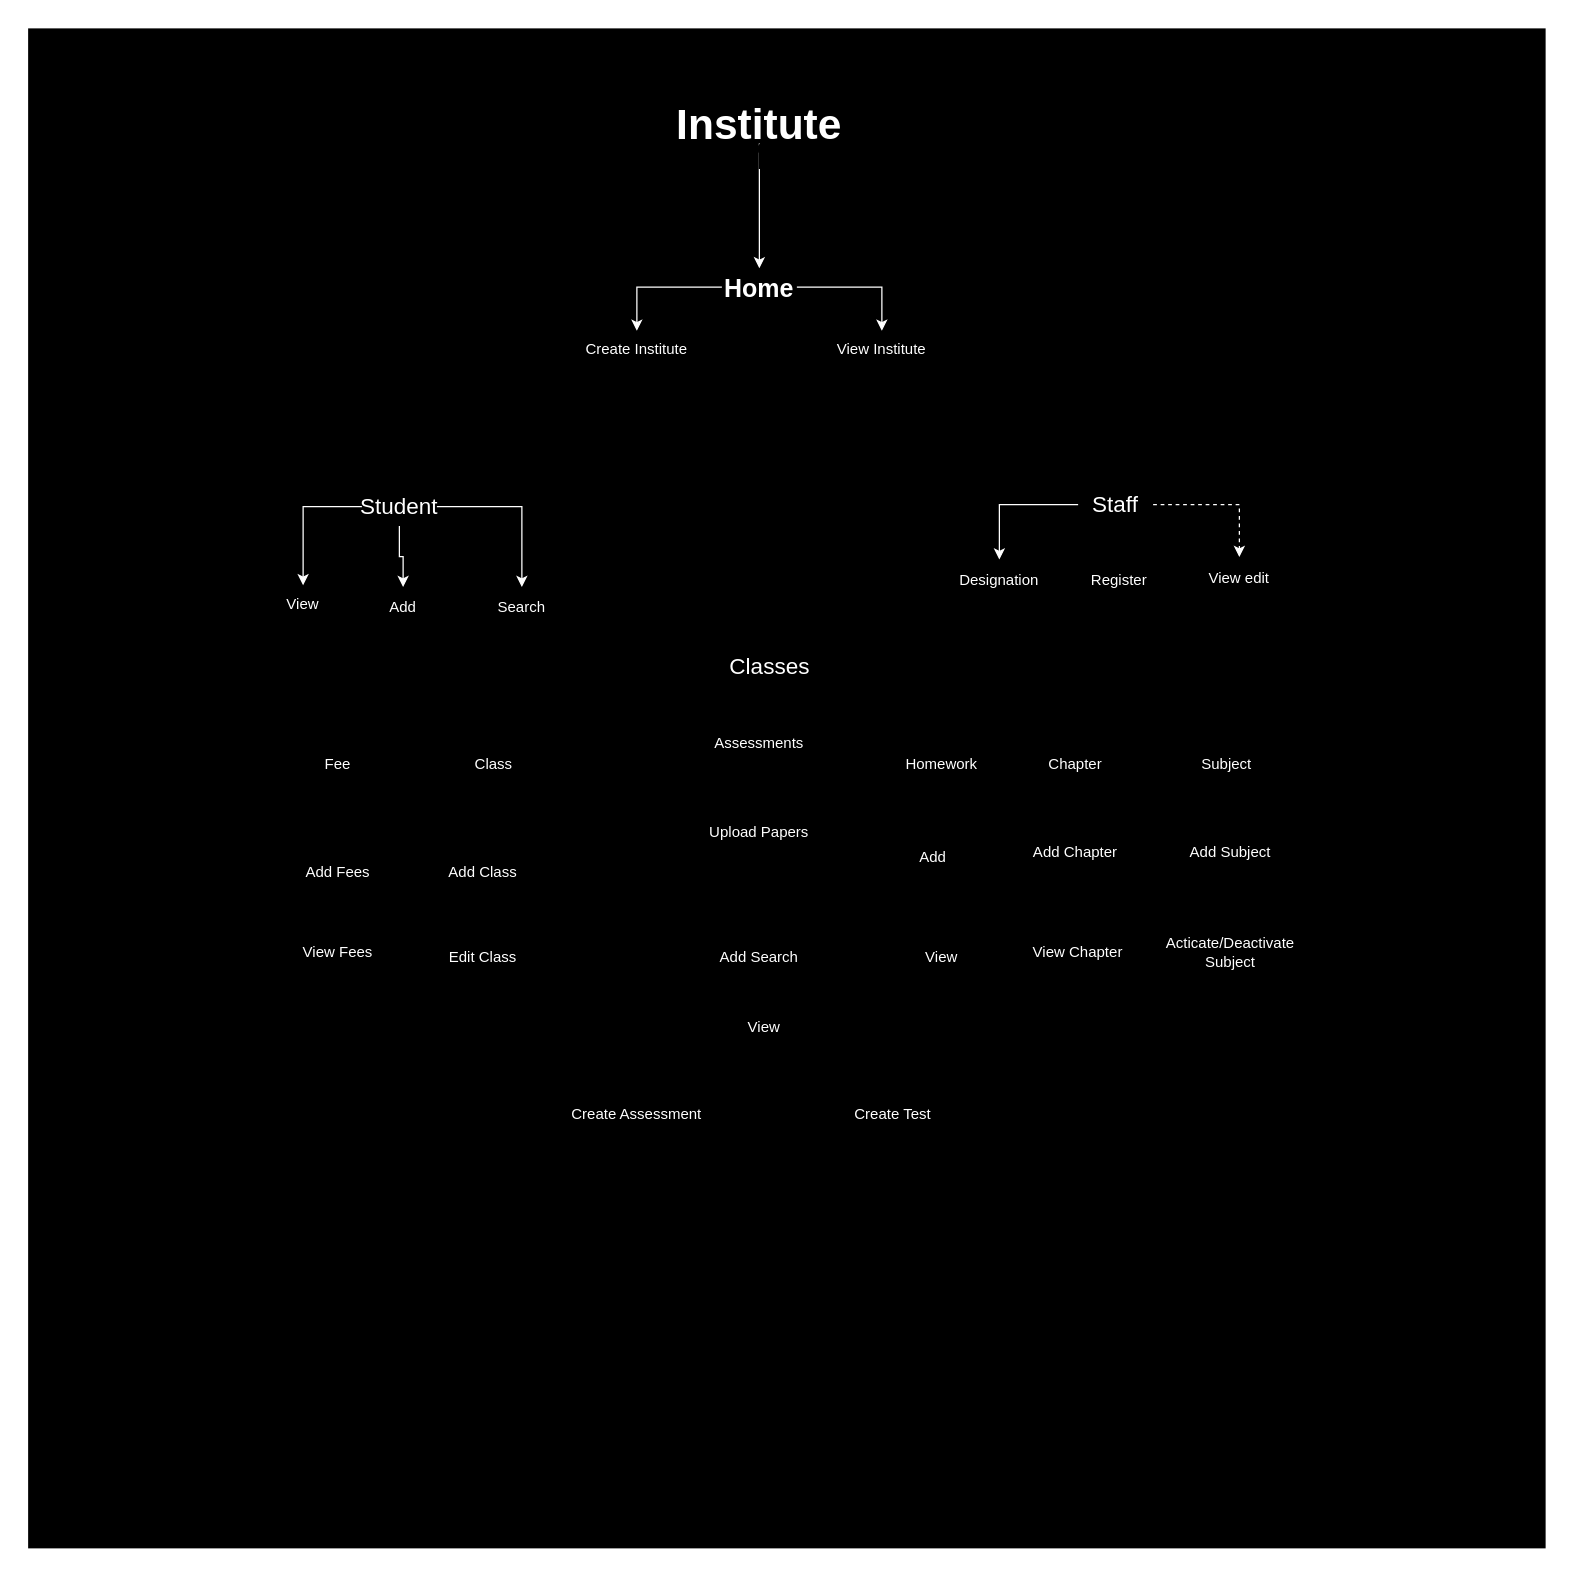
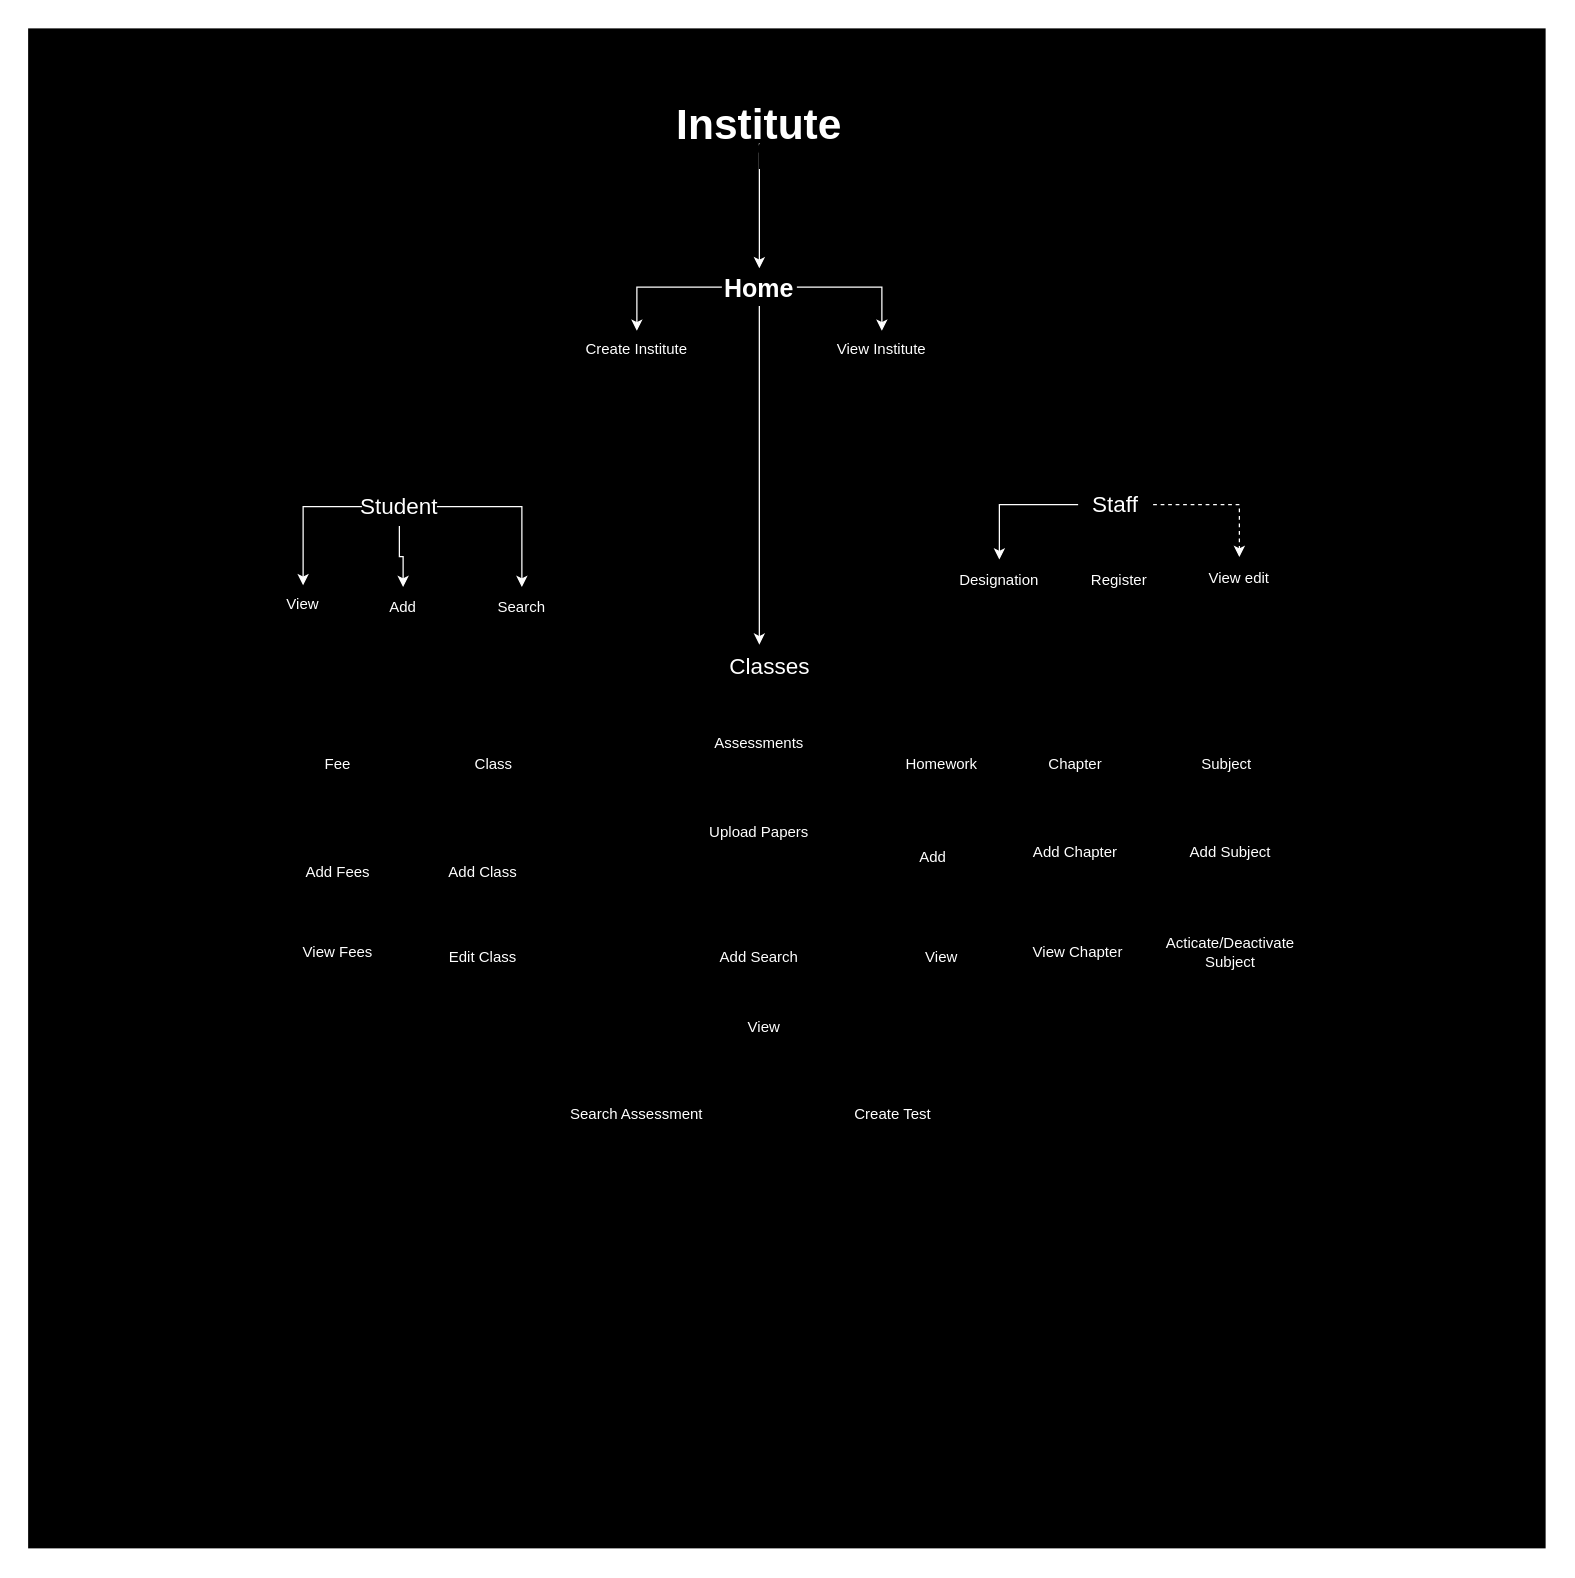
+ <mxCell id="10" style="edgeStyle=orthogonalEdgeStyle;rounded=0;orthogonalLoop=1;jettySize=auto;html=1;entryX=0.569;entryY=-0.029;entryDx=0;entryDy=0;entryPerimeter=0;fillColor=#FFFFFF;strokeColor=#FFFFFF;" edge="1" parent="1" source="11" target="32"><mxGeometry relative="1" as="geometry" /></mxCell>
- <mxCell id="46" value="Create Assessment" style="text;html=1;strokeColor=none;fillColor=none;align=center;verticalAlign=middle;whiteSpace=wrap;rounded=0;labelBackgroundColor=none;fontColor=#FFFFFF;" vertex="1" parent="1"><mxGeometry x="441" y="874" width="136" height="34" as="geometry" /></mxCell>
+ <mxCell id="46" value="Search Assessment" style="text;html=1;strokeColor=none;fillColor=none;align=center;verticalAlign=middle;whiteSpace=wrap;rounded=0;labelBackgroundColor=none;fontColor=#FFFFFF;" vertex="1" parent="1"><mxGeometry x="441" y="874" width="136" height="34" as="geometry" /></mxCell>
